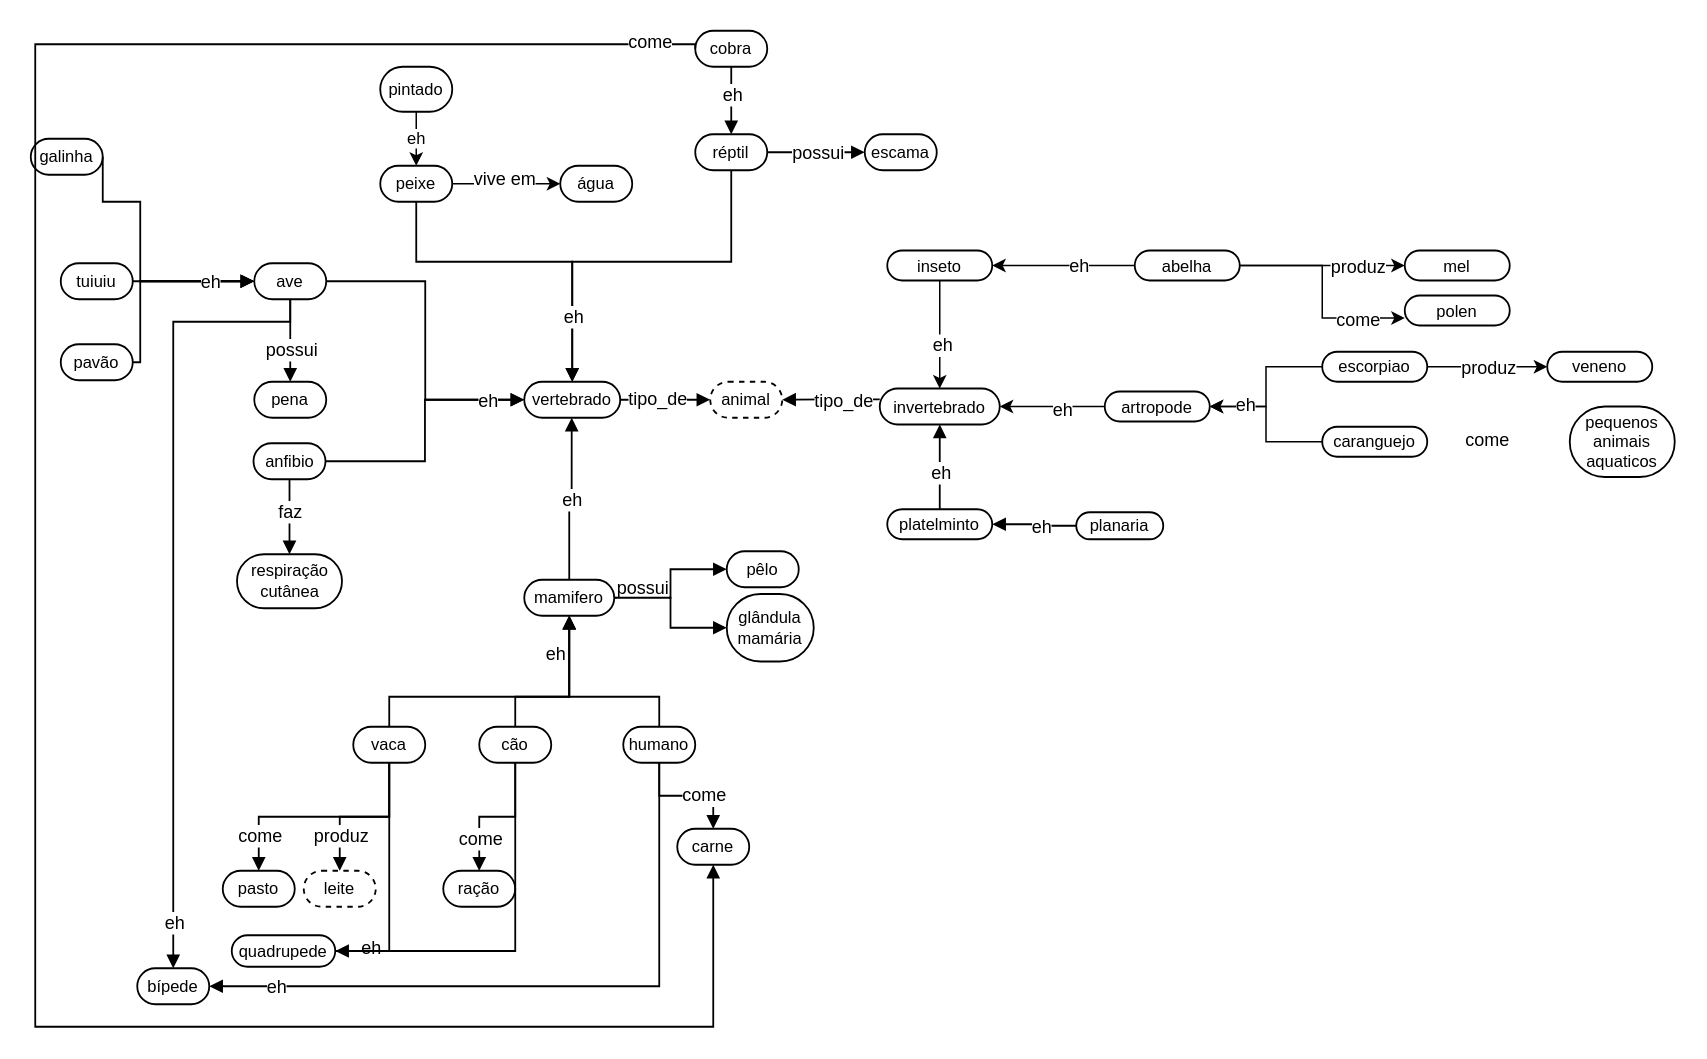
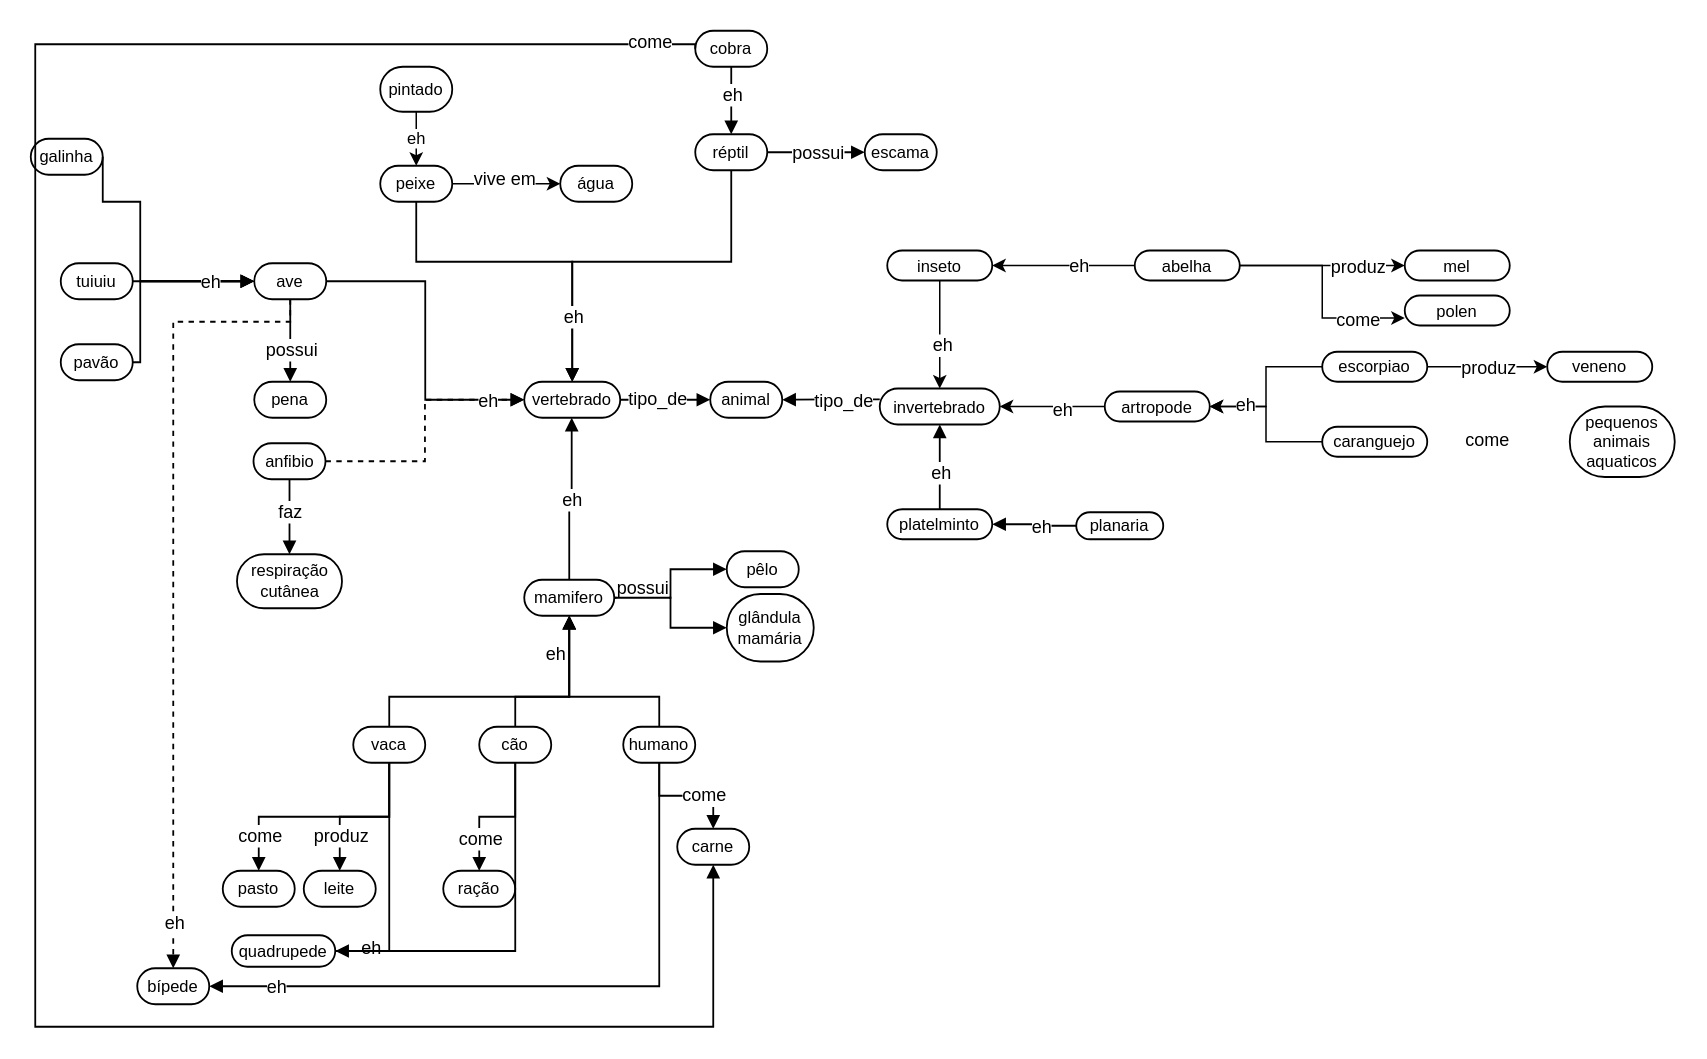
- <mxCell id="2" value="animal" style="html=1;whiteSpace=wrap;rounded=1;arcSize=50;fontSize=11;fontColor=#000000;spacing=5;strokeOpacity=100;strokeWidth=1.2;dashed=1;" parent="1" vertex="1"><mxGeometry x="473" y="254" width="48" height="24" as="geometry" /></mxCell>
+ <mxCell id="2" value="animal" style="html=1;whiteSpace=wrap;rounded=1;arcSize=50;fontSize=11;fontColor=#000000;spacing=5;strokeOpacity=100;strokeWidth=1.2;" parent="1" vertex="1"><mxGeometry x="473" y="254" width="48" height="24" as="geometry" /></mxCell>
- <mxCell id="29" value="" style="html=1;jettySize=18;fontSize=11;strokeWidth=1.2;rounded=1;arcSize=0;edgeStyle=orthogonalEdgeStyle;startArrow=none;endArrow=block;endFill=1;exitX=1.013;exitY=0.5;exitPerimeter=1;entryX=-0.01;entryY=0.5;entryPerimeter=1;" parent="1" source="28" target="3" edge="1"><mxGeometry width="100" height="100" relative="1" as="geometry" /></mxCell>
+ <mxCell id="29" value="" style="html=1;jettySize=18;fontSize=11;strokeWidth=1.2;rounded=1;arcSize=0;edgeStyle=orthogonalEdgeStyle;startArrow=none;endArrow=block;endFill=1;exitX=1.013;exitY=0.5;exitPerimeter=1;entryX=-0.01;entryY=0.5;entryPerimeter=1;dashed=1;" parent="1" source="28" target="3" edge="1"><mxGeometry width="100" height="100" relative="1" as="geometry" /></mxCell>
- <mxCell id="69" value="" style="html=1;jettySize=18;fontSize=11;strokeWidth=1.2;rounded=1;arcSize=0;edgeStyle=orthogonalEdgeStyle;startArrow=none;endArrow=block;endFill=1;exitX=0.5;exitY=1.025;exitPerimeter=1;entryX=0.5;entryY=-0.025;entryPerimeter=1;" parent="1" source="17" target="52" edge="1"><mxGeometry width="100" height="100" relative="1" as="geometry"><Array as="points"><mxPoint x="193" y="214" /><mxPoint x="115" y="214" /></Array></mxGeometry></mxCell>
+ <mxCell id="69" value="" style="html=1;jettySize=18;fontSize=11;strokeWidth=1.2;rounded=1;arcSize=0;edgeStyle=orthogonalEdgeStyle;startArrow=none;endArrow=block;endFill=1;exitX=0.5;exitY=1.025;exitPerimeter=1;entryX=0.5;entryY=-0.025;entryPerimeter=1;dashed=1;" parent="1" source="17" target="52" edge="1"><mxGeometry width="100" height="100" relative="1" as="geometry"><Array as="points"><mxPoint x="193" y="214" /><mxPoint x="115" y="214" /></Array></mxGeometry></mxCell>
- <mxCell id="43" value="leite" style="html=1;whiteSpace=wrap;rounded=1;arcSize=50;fontSize=11;fontColor=#000000;spacing=5;strokeOpacity=100;strokeWidth=1.2;dashed=1;" parent="1" vertex="1"><mxGeometry x="202" y="580" width="48" height="24" as="geometry" /></mxCell>
+ <mxCell id="43" value="leite" style="html=1;whiteSpace=wrap;rounded=1;arcSize=50;fontSize=11;fontColor=#000000;spacing=5;strokeOpacity=100;strokeWidth=1.2;" parent="1" vertex="1"><mxGeometry x="202" y="580" width="48" height="24" as="geometry" /></mxCell>
